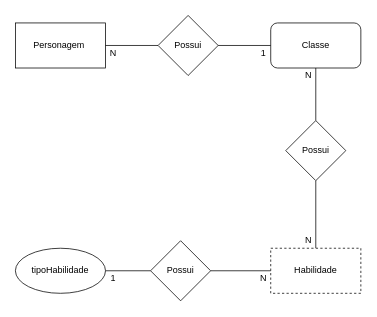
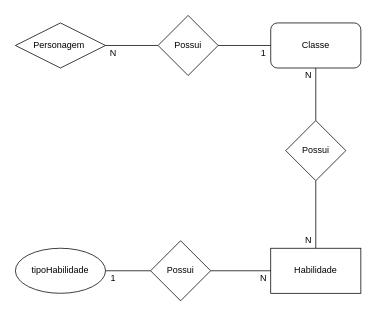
- <mxCell id="11" value="Personagem&amp;nbsp;" style="whiteSpace=wrap;html=1;" parent="1" vertex="1"><mxGeometry x="20" y="30" width="120" height="60" as="geometry" /></mxCell>
+ <mxCell id="11" value="Personagem&amp;nbsp;" style="rhombus;whiteSpace=wrap;html=1;" parent="1" vertex="1"><mxGeometry x="20" y="30" width="120" height="60" as="geometry" /></mxCell>
- <mxCell id="6" value="Habilidade" style="whiteSpace=wrap;html=1;rounded=0;dashed=1;" parent="1" vertex="1"><mxGeometry x="360" y="330" width="120" height="60" as="geometry" /></mxCell>
+ <mxCell id="6" value="Habilidade" style="whiteSpace=wrap;html=1;rounded=0;" parent="1" vertex="1"><mxGeometry x="360" y="330" width="120" height="60" as="geometry" /></mxCell>
